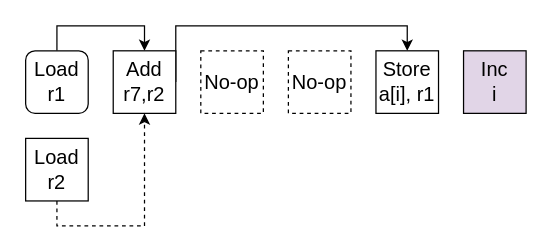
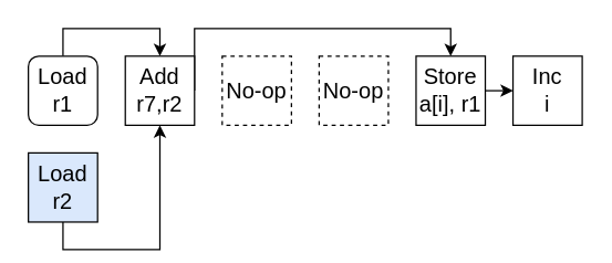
+ <mxCell id="9" style="edgeStyle=orthogonalEdgeStyle;rounded=0;orthogonalLoop=1;jettySize=auto;html=1;exitX=1;exitY=0.5;exitDx=0;exitDy=0;entryX=0;entryY=0.5;entryDx=0;entryDy=0;" parent="1" source="10" target="11" edge="1"><mxGeometry relative="1" as="geometry" /></mxCell>
- <mxCell id="11" value="&lt;font style=&quot;font-size: 16px&quot;&gt;Inc&lt;br&gt;i&lt;br&gt;&lt;/font&gt;" style="rounded=0;whiteSpace=wrap;html=1;fillColor=#e1d5e7;" parent="1" vertex="1"><mxGeometry x="370" y="40" width="50" height="50" as="geometry" /></mxCell>
+ <mxCell id="11" value="&lt;font style=&quot;font-size: 16px&quot;&gt;Inc&lt;br&gt;i&lt;br&gt;&lt;/font&gt;" style="rounded=0;whiteSpace=wrap;html=1;" parent="1" vertex="1"><mxGeometry x="370" y="40" width="50" height="50" as="geometry" /></mxCell>
- <mxCell id="6" value="&lt;font style=&quot;font-size: 16px&quot;&gt;Load&lt;br&gt;r2&lt;br&gt;&lt;/font&gt;" style="rounded=0;whiteSpace=wrap;html=1;" parent="1" vertex="1"><mxGeometry x="20" y="110" width="50" height="50" as="geometry" /></mxCell>
+ <mxCell id="6" value="&lt;font style=&quot;font-size: 16px&quot;&gt;Load&lt;br&gt;r2&lt;br&gt;&lt;/font&gt;" style="rounded=0;whiteSpace=wrap;html=1;fillColor=#dae8fc;" parent="1" vertex="1"><mxGeometry x="20" y="110" width="50" height="50" as="geometry" /></mxCell>
- <mxCell id="5" style="edgeStyle=orthogonalEdgeStyle;rounded=0;orthogonalLoop=1;jettySize=auto;html=1;exitX=0.5;exitY=1;exitDx=0;exitDy=0;entryX=0.5;entryY=1;entryDx=0;entryDy=0;dashed=1;" parent="1" source="6" target="8" edge="1"><mxGeometry relative="1" as="geometry" /></mxCell>
+ <mxCell id="5" style="edgeStyle=orthogonalEdgeStyle;rounded=0;orthogonalLoop=1;jettySize=auto;html=1;exitX=0.5;exitY=1;exitDx=0;exitDy=0;entryX=0.5;entryY=1;entryDx=0;entryDy=0;" parent="1" source="6" target="8" edge="1"><mxGeometry relative="1" as="geometry" /></mxCell>
